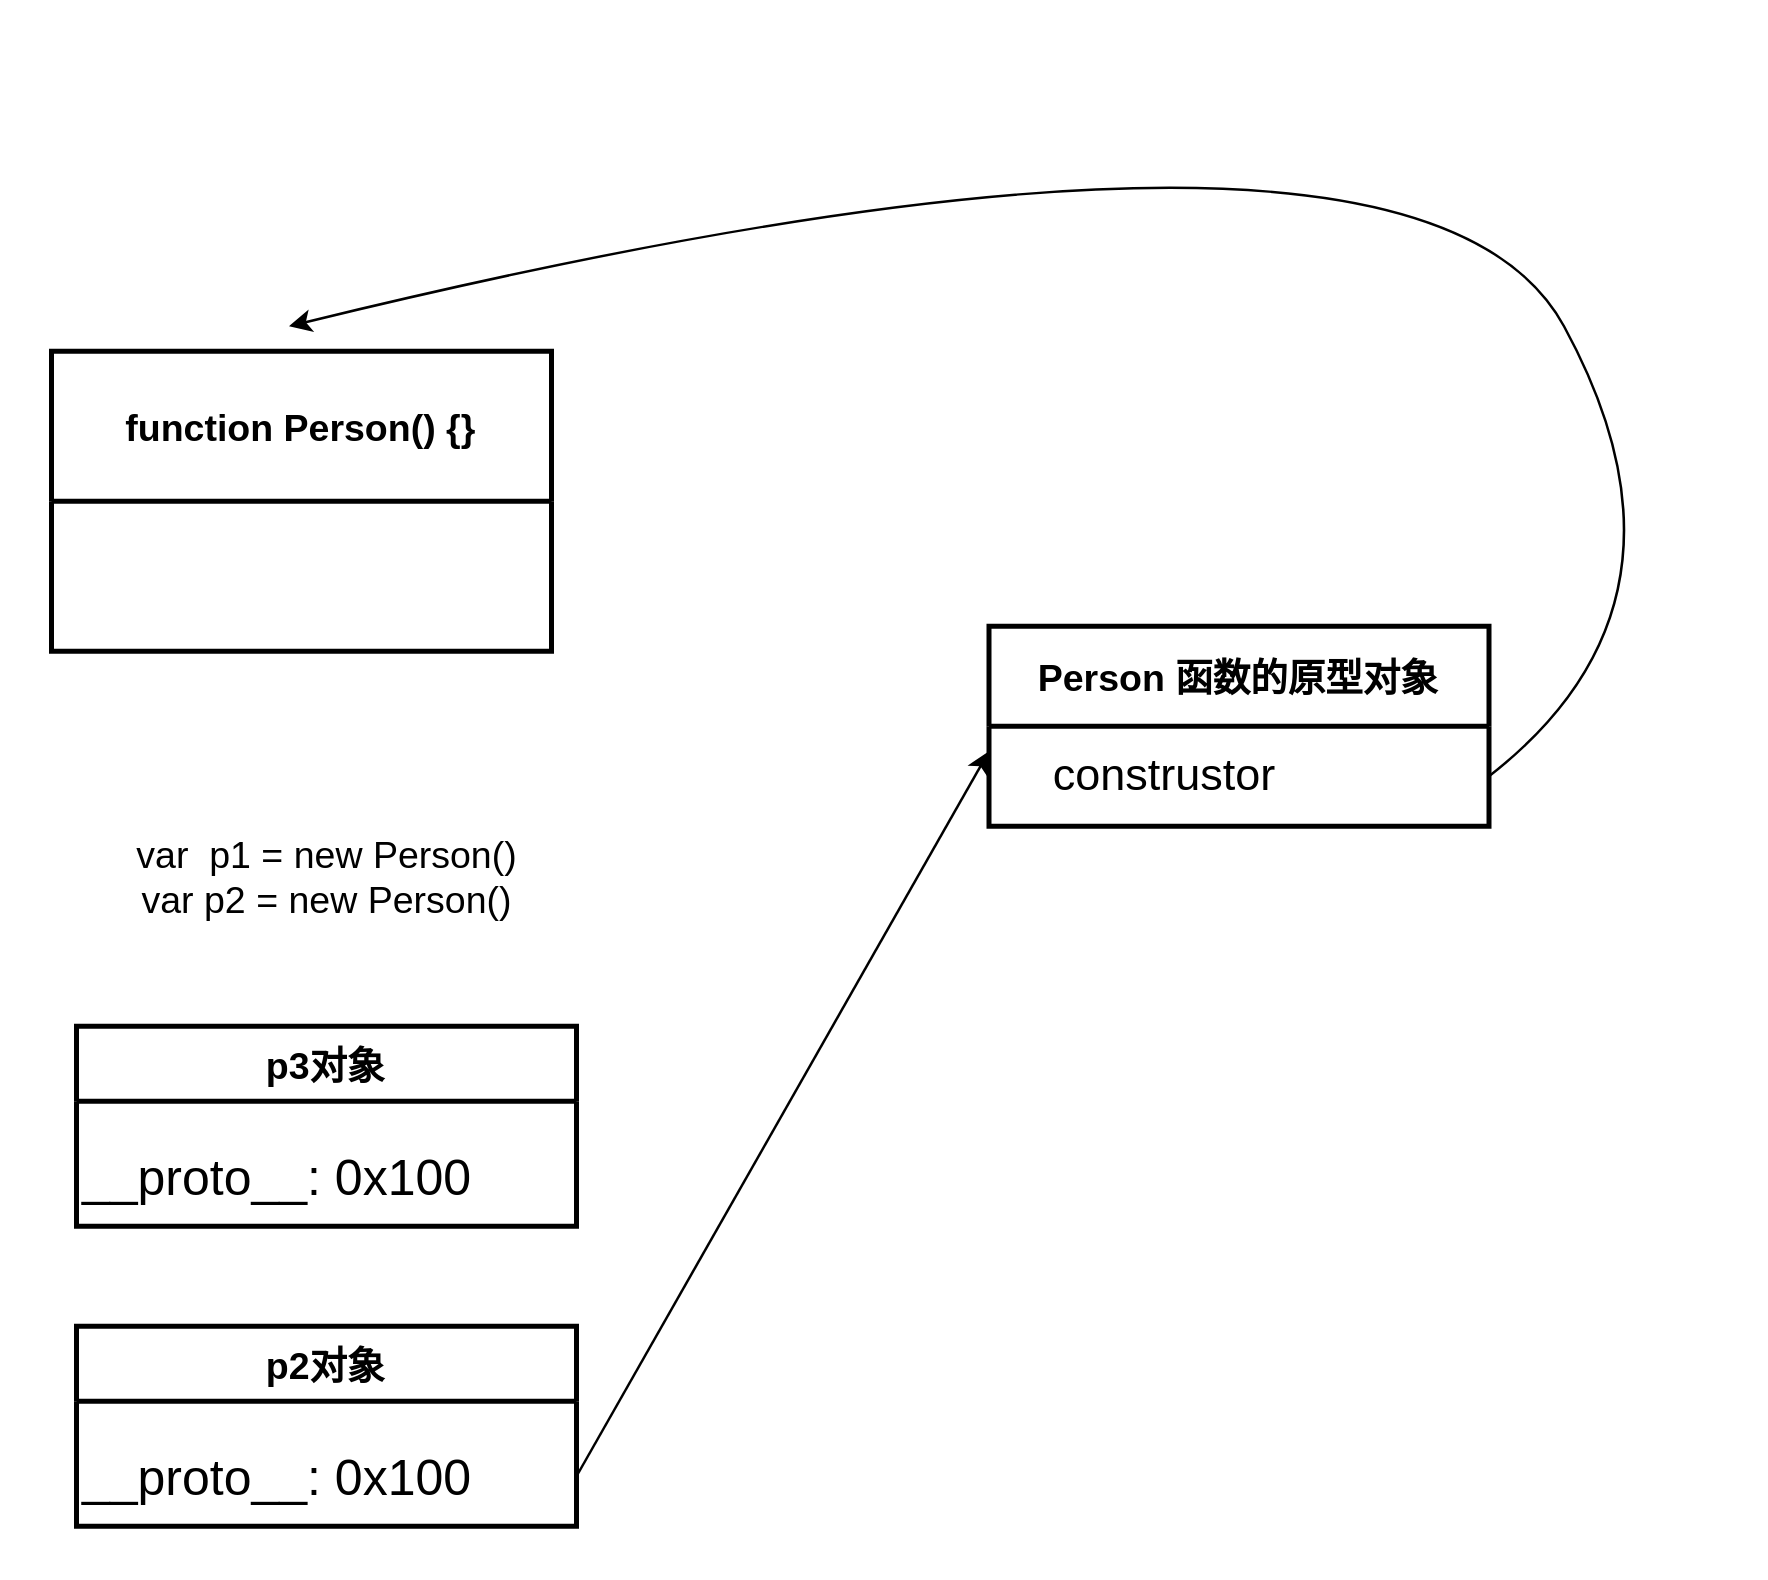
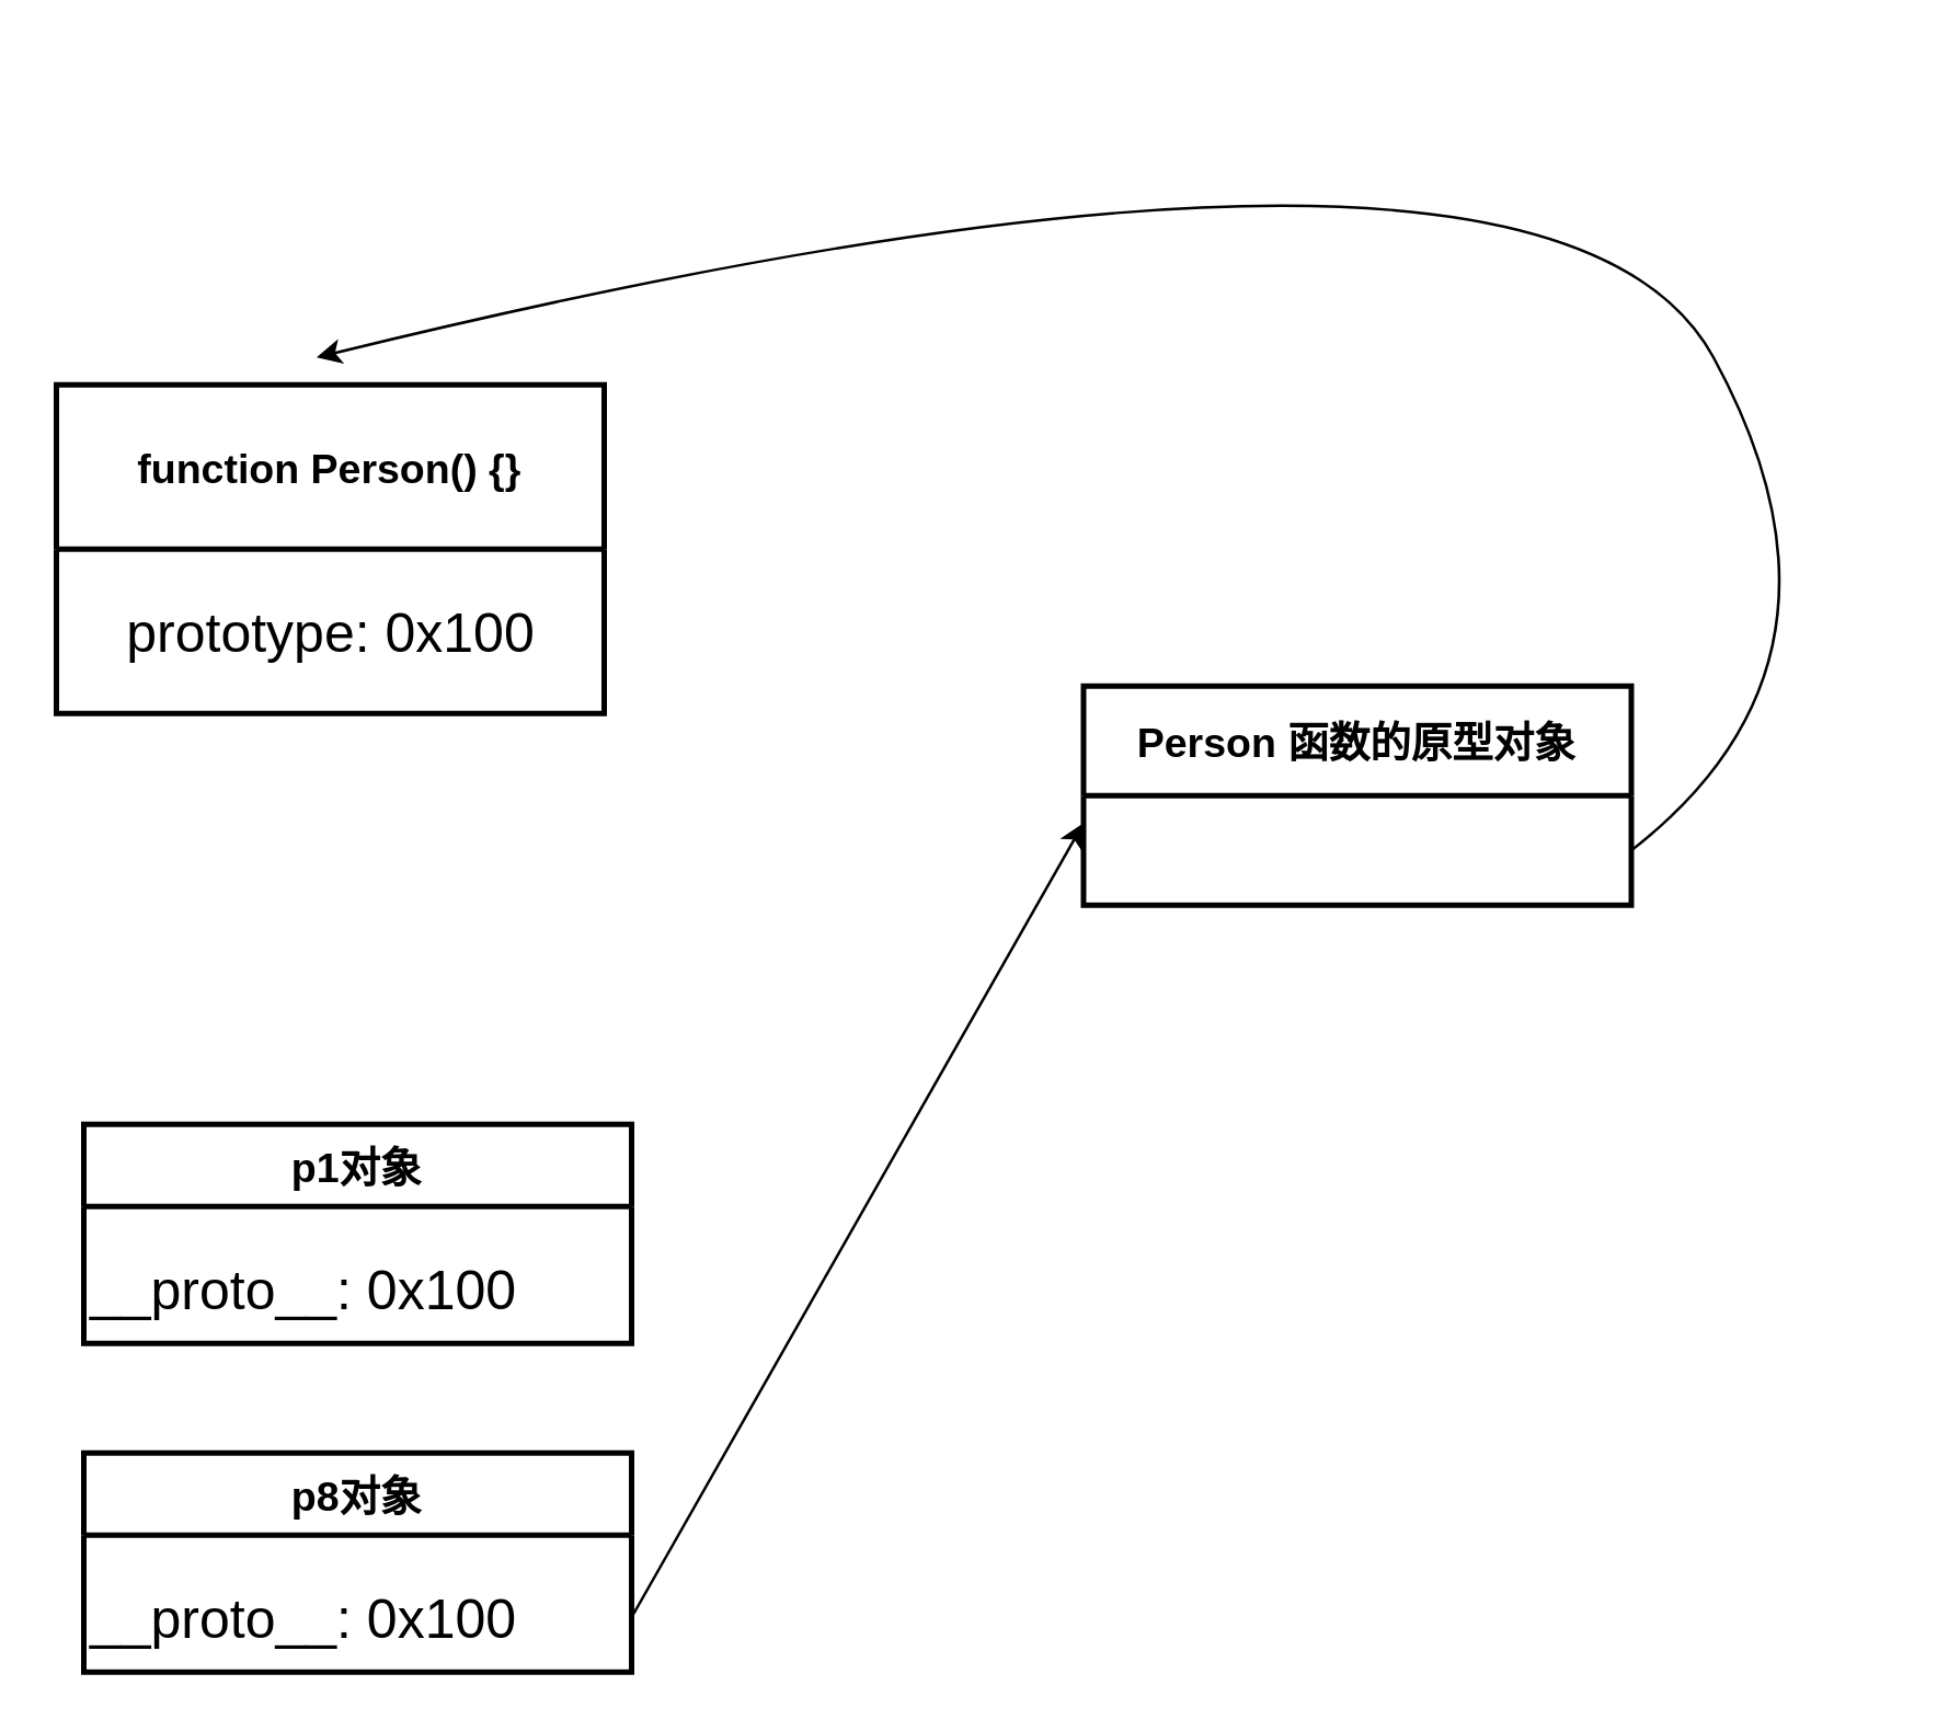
+ <mxCell id="3" value="&lt;font style=&quot;font-size: 20px&quot;&gt;prototype: 0x100&lt;/font&gt;" style="text;html=1;align=center;verticalAlign=middle;resizable=0;points=[];autosize=1;strokeColor=none;fillColor=none;" vertex="1" parent="2"><mxGeometry x="20" y="80" width="160" height="20" as="geometry" /></mxCell>
- <mxCell id="11" value="&lt;font style=&quot;font-size: 18px&quot;&gt;construstor&lt;/font&gt;" style="text;html=1;align=center;verticalAlign=middle;resizable=0;points=[];autosize=1;strokeColor=none;fillColor=none;fontSize=15;" vertex="1" parent="1"><mxGeometry x="415" y="300" width="100" height="20" as="geometry" /></mxCell>
- <mxCell id="4" value="var&amp;nbsp; p1 = new Person()&lt;br&gt;var p2 = new Person()" style="text;html=1;align=center;verticalAlign=middle;resizable=0;points=[];autosize=1;strokeColor=none;fillColor=none;fontSize=15;" vertex="1" parent="1"><mxGeometry x="45" y="330" width="170" height="40" as="geometry" /></mxCell>
- <mxCell id="5" value="p3对象" style="swimlane;fontSize=15;strokeWidth=2;startSize=30;" vertex="1" parent="1"><mxGeometry x="30" y="410" width="200" height="80" as="geometry" /></mxCell>
+ <mxCell id="5" value="p1对象" style="swimlane;fontSize=15;strokeWidth=2;startSize=30;" vertex="1" parent="1"><mxGeometry x="30" y="410" width="200" height="80" as="geometry" /></mxCell>
- <mxCell id="8" value="p2对象" style="swimlane;fontSize=15;strokeWidth=2;startSize=30;" vertex="1" parent="1"><mxGeometry x="30" y="530" width="200" height="80" as="geometry" /></mxCell>
+ <mxCell id="8" value="p8对象" style="swimlane;fontSize=15;strokeWidth=2;startSize=30;" vertex="1" parent="1"><mxGeometry x="30" y="530" width="200" height="80" as="geometry" /></mxCell>
